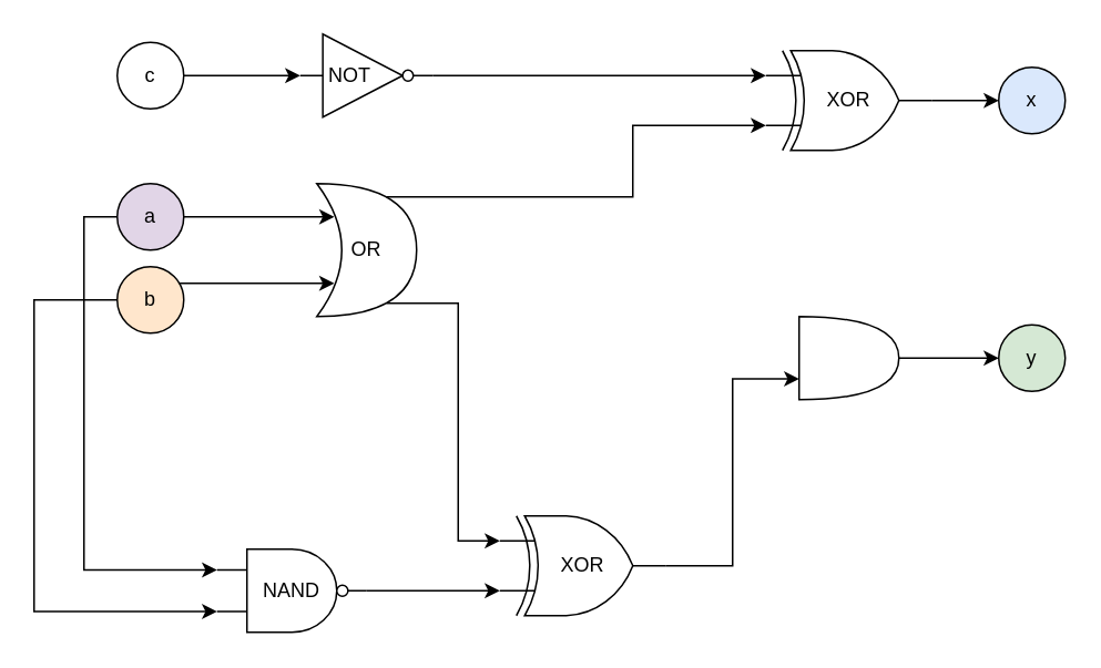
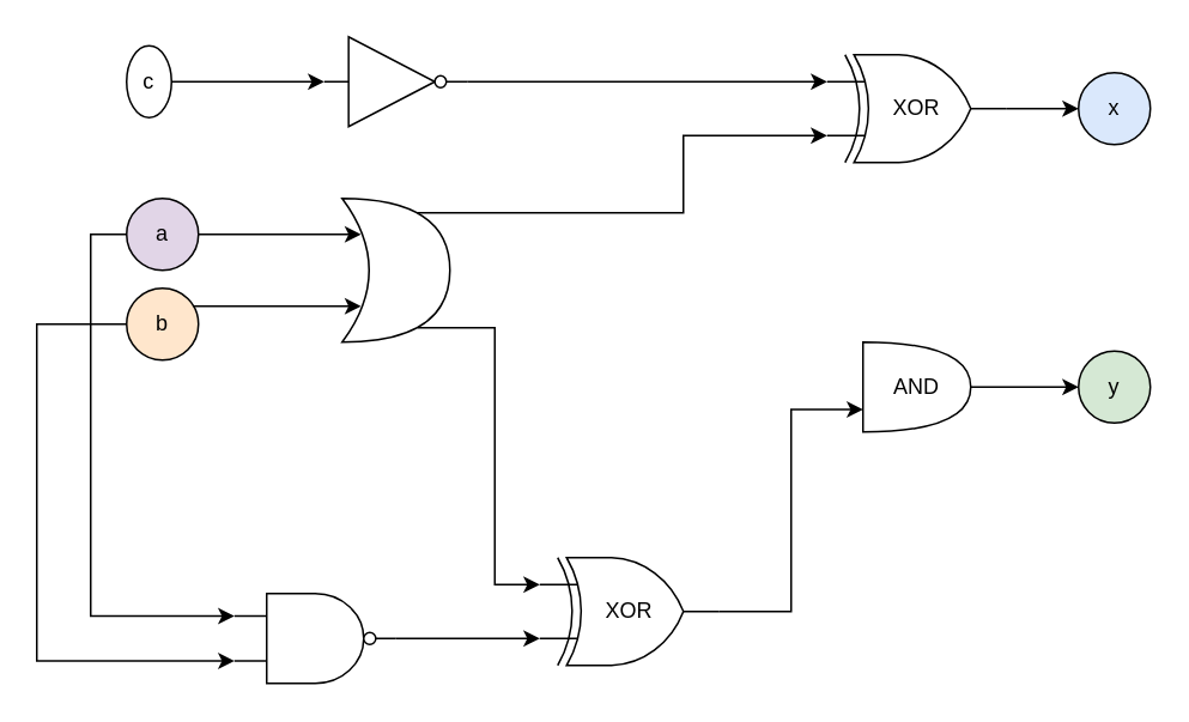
- <mxCell id="5" value="c" style="ellipse;whiteSpace=wrap;html=1;" parent="1" vertex="1"><mxGeometry x="70" y="25" width="40" height="40" as="geometry" /></mxCell>
+ <mxCell id="5" value="c" style="ellipse;whiteSpace=wrap;html=1;" parent="1" vertex="1"><mxGeometry x="70" y="25" width="25" height="40" as="geometry" /></mxCell>
- <mxCell id="26" value="NOT" style="text;html=1;align=center;verticalAlign=middle;whiteSpace=wrap;rounded=0;" vertex="1" parent="1"><mxGeometry x="180" y="30" width="60" height="30" as="geometry" /></mxCell>
- <mxCell id="25" value="OR" style="text;html=1;align=center;verticalAlign=middle;whiteSpace=wrap;rounded=0;" vertex="1" parent="1"><mxGeometry x="190" y="135" width="60" height="30" as="geometry" /></mxCell>
+ <mxCell id="30" value="AND" style="text;html=1;align=center;verticalAlign=middle;whiteSpace=wrap;rounded=0;" vertex="1" parent="1"><mxGeometry x="480" y="200" width="60" height="30" as="geometry" /></mxCell>
- <mxCell id="27" value="NAND" style="text;html=1;align=center;verticalAlign=middle;whiteSpace=wrap;rounded=0;" vertex="1" parent="1"><mxGeometry x="145" y="340" width="60" height="30" as="geometry" /></mxCell>
